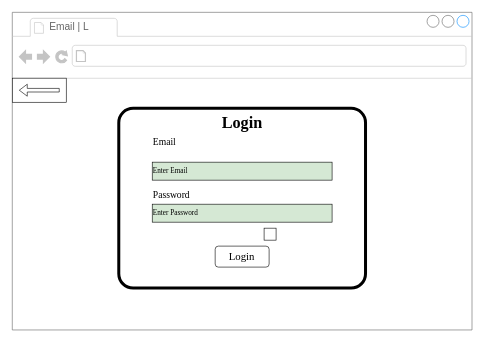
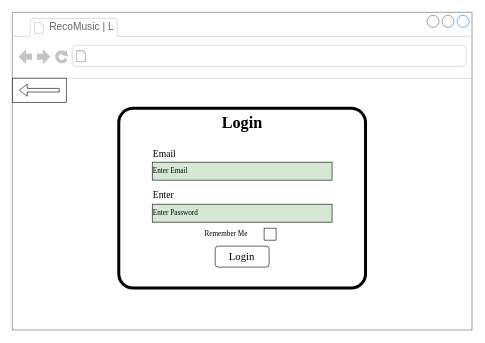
- <mxCell id="3" value="Email | L" style="strokeWidth=1;shadow=0;dashed=0;align=center;html=1;shape=mxgraph.mockup.containers.anchor;fontSize=17;fontColor=#666666;align=left;whiteSpace=wrap;" vertex="1" parent="2"><mxGeometry x="60" y="12" width="110" height="26" as="geometry" /></mxCell>
+ <mxCell id="3" value="RecoMusic | L" style="strokeWidth=1;shadow=0;dashed=0;align=center;html=1;shape=mxgraph.mockup.containers.anchor;fontSize=17;fontColor=#666666;align=left;whiteSpace=wrap;" vertex="1" parent="2"><mxGeometry x="60" y="12" width="110" height="26" as="geometry" /></mxCell>
- <mxCell id="9" value="Email" style="text;html=1;strokeColor=none;fillColor=none;align=left;verticalAlign=middle;whiteSpace=wrap;rounded=0;fontFamily=Verdana;fontSize=16;" vertex="1" parent="2"><mxGeometry x="233.42" y="199.91" width="60" height="30" as="geometry" /></mxCell>
+ <mxCell id="9" value="Email" style="text;html=1;strokeColor=none;fillColor=none;align=left;verticalAlign=middle;whiteSpace=wrap;rounded=0;fontFamily=Verdana;fontSize=16;" vertex="1" parent="2"><mxGeometry x="233.42" y="219.91" width="60" height="30" as="geometry" /></mxCell>
- <mxCell id="11" value="Password" style="text;html=1;strokeColor=none;fillColor=none;align=left;verticalAlign=middle;whiteSpace=wrap;rounded=0;fontFamily=Verdana;fontSize=16;" vertex="1" parent="2"><mxGeometry x="233.42" y="290" width="76.58" height="30" as="geometry" /></mxCell>
+ <mxCell id="11" value="Enter" style="text;html=1;strokeColor=none;fillColor=none;align=left;verticalAlign=middle;whiteSpace=wrap;rounded=0;fontFamily=Verdana;fontSize=16;" vertex="1" parent="2"><mxGeometry x="233.42" y="290" width="76.58" height="30" as="geometry" /></mxCell>
+ <mxCell id="13" value="&lt;font face=&quot;Verdana&quot;&gt;Remember Me&lt;/font&gt;" style="text;html=1;strokeColor=none;fillColor=none;align=left;verticalAlign=middle;whiteSpace=wrap;rounded=0;" vertex="1" parent="2"><mxGeometry x="319" y="355" width="90" height="30" as="geometry" /></mxCell>
